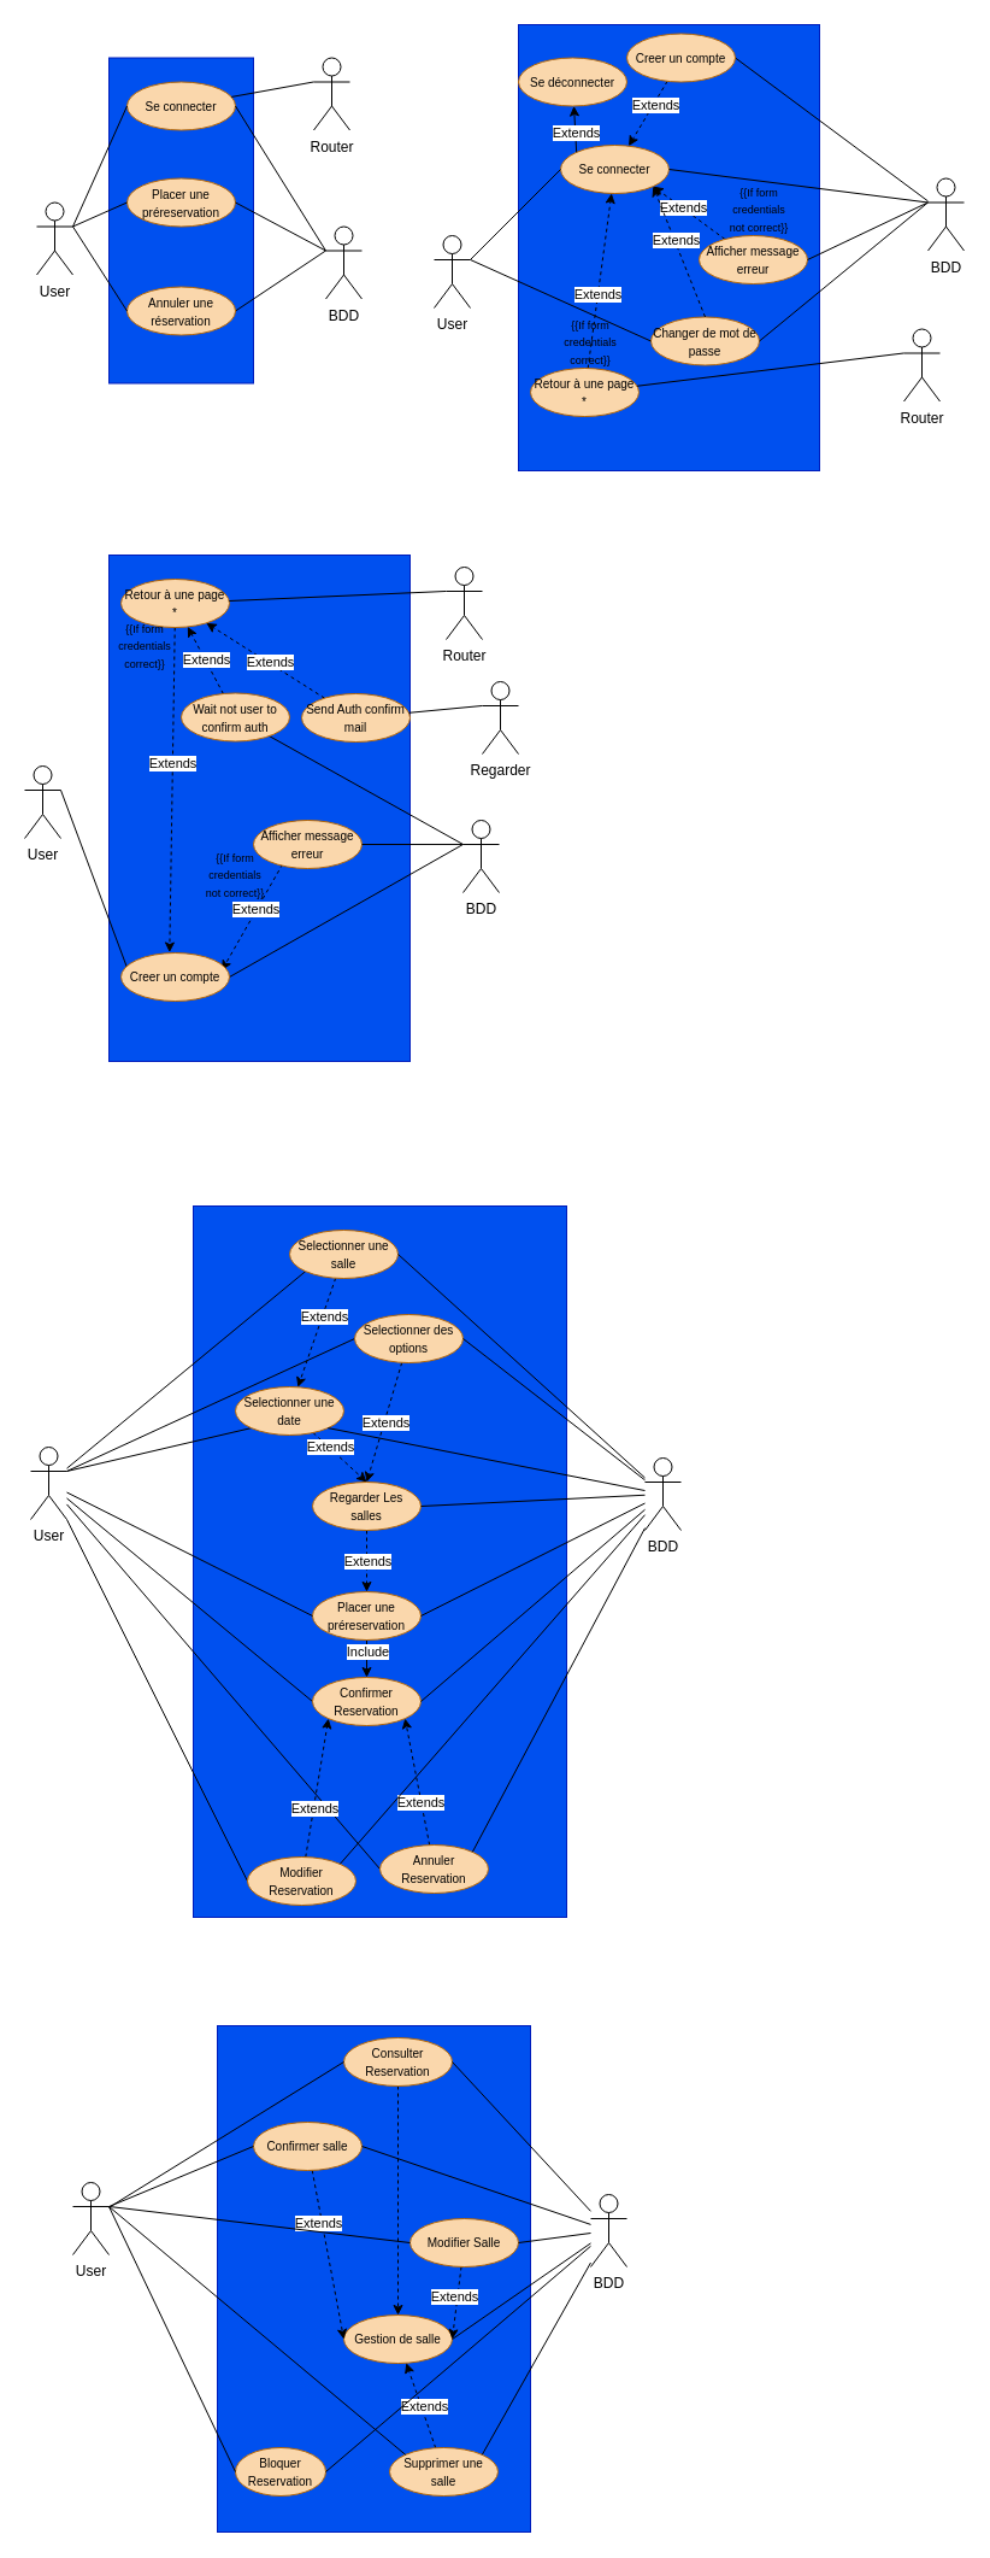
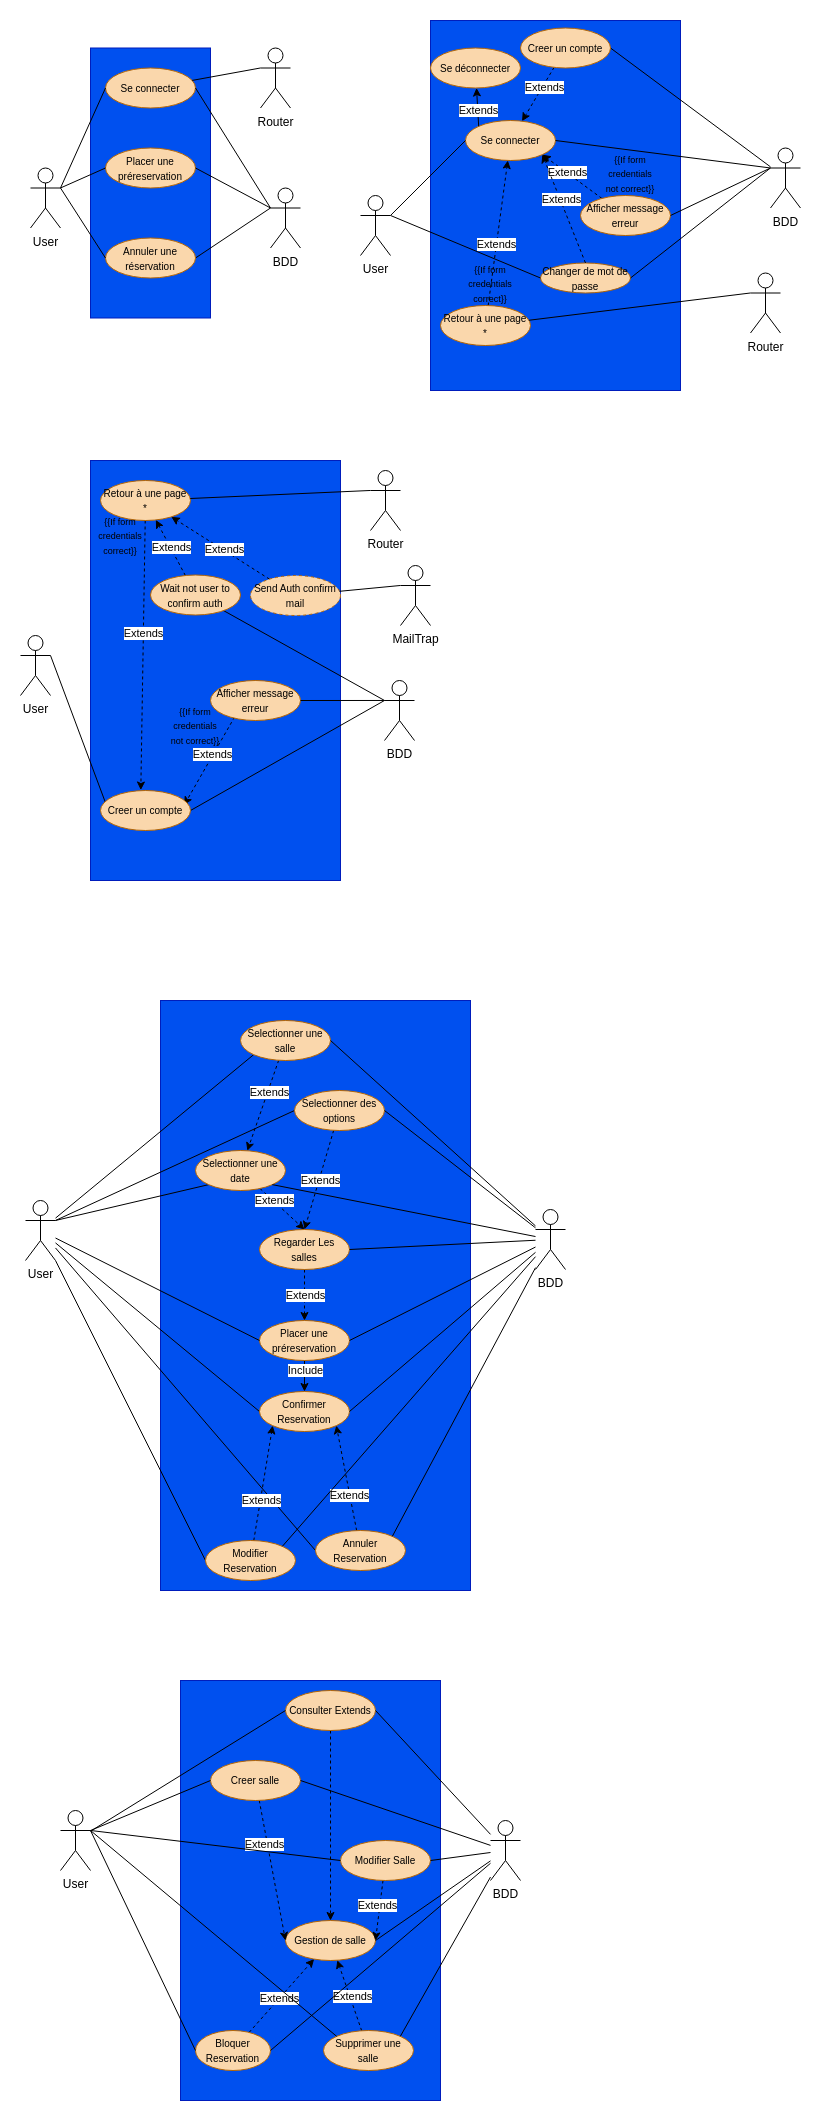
- <mxCell id="107" value="&lt;span style=&quot;font-size: 10px;&quot;&gt;Changer de mot de passe&lt;/span&gt;" style="ellipse;whiteSpace=wrap;html=1;fillColor=#fad7ac;strokeColor=#b46504;" vertex="1" parent="1"><mxGeometry x="540" y="262.5" width="90" height="40" as="geometry" /></mxCell>
+ <mxCell id="107" value="&lt;span style=&quot;font-size: 10px;&quot;&gt;Changer de mot de passe&lt;/span&gt;" style="ellipse;whiteSpace=wrap;html=1;fillColor=#fad7ac;strokeColor=#b46504;" vertex="1" parent="1"><mxGeometry x="540" y="262.5" width="90" height="30" as="geometry" /></mxCell>
- <mxCell id="60" value="&lt;span style=&quot;font-size: 10px;&quot;&gt;Send Auth confirm mail&lt;/span&gt;" style="ellipse;whiteSpace=wrap;html=1;fillColor=#fad7ac;strokeColor=#b46504;" vertex="1" parent="1"><mxGeometry x="250" y="575" width="90" height="40" as="geometry" /></mxCell>
+ <mxCell id="60" value="&lt;span style=&quot;font-size: 10px;&quot;&gt;Send Auth confirm mail&lt;/span&gt;" style="ellipse;whiteSpace=wrap;html=1;fillColor=#fad7ac;strokeColor=#b46504;dashed=1;" vertex="1" parent="1"><mxGeometry x="250" y="575" width="90" height="40" as="geometry" /></mxCell>
- <mxCell id="62" value="Regarder" style="shape=umlActor;verticalLabelPosition=bottom;verticalAlign=top;html=1;outlineConnect=0;" vertex="1" parent="1"><mxGeometry x="400" y="565" width="30" height="60" as="geometry" /></mxCell>
+ <mxCell id="62" value="MailTrap" style="shape=umlActor;verticalLabelPosition=bottom;verticalAlign=top;html=1;outlineConnect=0;" vertex="1" parent="1"><mxGeometry x="400" y="565" width="30" height="60" as="geometry" /></mxCell>
- <mxCell id="126" value="&lt;span style=&quot;font-size: 10px;&quot;&gt;Consulter Reservation&lt;/span&gt;" style="ellipse;whiteSpace=wrap;html=1;fillColor=#fad7ac;strokeColor=#b46504;" vertex="1" parent="1"><mxGeometry x="285" y="1690" width="90" height="40" as="geometry" /></mxCell>
+ <mxCell id="126" value="&lt;span style=&quot;font-size: 10px;&quot;&gt;Consulter Extends&lt;/span&gt;" style="ellipse;whiteSpace=wrap;html=1;fillColor=#fad7ac;strokeColor=#b46504;" vertex="1" parent="1"><mxGeometry x="285" y="1690" width="90" height="40" as="geometry" /></mxCell>
- <mxCell id="118" value="&lt;span style=&quot;font-size: 10px;&quot;&gt;Confirmer salle&lt;/span&gt;" style="ellipse;whiteSpace=wrap;html=1;fillColor=#fad7ac;strokeColor=#b46504;" vertex="1" parent="1"><mxGeometry x="210" y="1760" width="90" height="40" as="geometry" /></mxCell>
+ <mxCell id="118" value="&lt;span style=&quot;font-size: 10px;&quot;&gt;Creer salle&lt;/span&gt;" style="ellipse;whiteSpace=wrap;html=1;fillColor=#fad7ac;strokeColor=#b46504;" vertex="1" parent="1"><mxGeometry x="210" y="1760" width="90" height="40" as="geometry" /></mxCell>
+ <mxCell id="119" style="rounded=0;orthogonalLoop=1;jettySize=auto;html=1;dashed=1;" edge="1" parent="1" source="121" target="112"><mxGeometry relative="1" as="geometry" /></mxCell>
+ <mxCell id="120" value="Extends" style="edgeLabel;html=1;align=center;verticalAlign=middle;resizable=0;points=[];" vertex="1" connectable="0" parent="119"><mxGeometry x="-0.09" relative="1" as="geometry"><mxPoint y="-1" as="offset" /></mxGeometry></mxCell>
